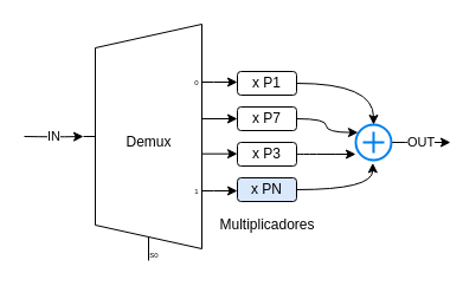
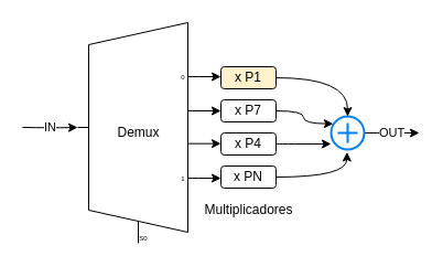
- <mxCell id="9" value="x P1" style="rounded=1;whiteSpace=wrap;html=1;" vertex="1" parent="1"><mxGeometry x="200" y="60" width="50" height="20" as="geometry" /></mxCell>
+ <mxCell id="9" value="x P1" style="rounded=1;whiteSpace=wrap;html=1;fillColor=#fff2cc;" vertex="1" parent="1"><mxGeometry x="200" y="60" width="50" height="20" as="geometry" /></mxCell>
- <mxCell id="15" value="x P3" style="rounded=1;whiteSpace=wrap;html=1;" vertex="1" parent="1"><mxGeometry x="200" y="120" width="50" height="20" as="geometry" /></mxCell>
+ <mxCell id="15" value="x P4" style="rounded=1;whiteSpace=wrap;html=1;" vertex="1" parent="1"><mxGeometry x="200" y="120" width="50" height="20" as="geometry" /></mxCell>
- <mxCell id="11" value="x PN" style="rounded=1;whiteSpace=wrap;html=1;fillColor=#dae8fc;" vertex="1" parent="1"><mxGeometry x="200" y="150" width="50" height="20" as="geometry" /></mxCell>
+ <mxCell id="11" value="x PN" style="rounded=1;whiteSpace=wrap;html=1;" vertex="1" parent="1"><mxGeometry x="200" y="150" width="50" height="20" as="geometry" /></mxCell>
